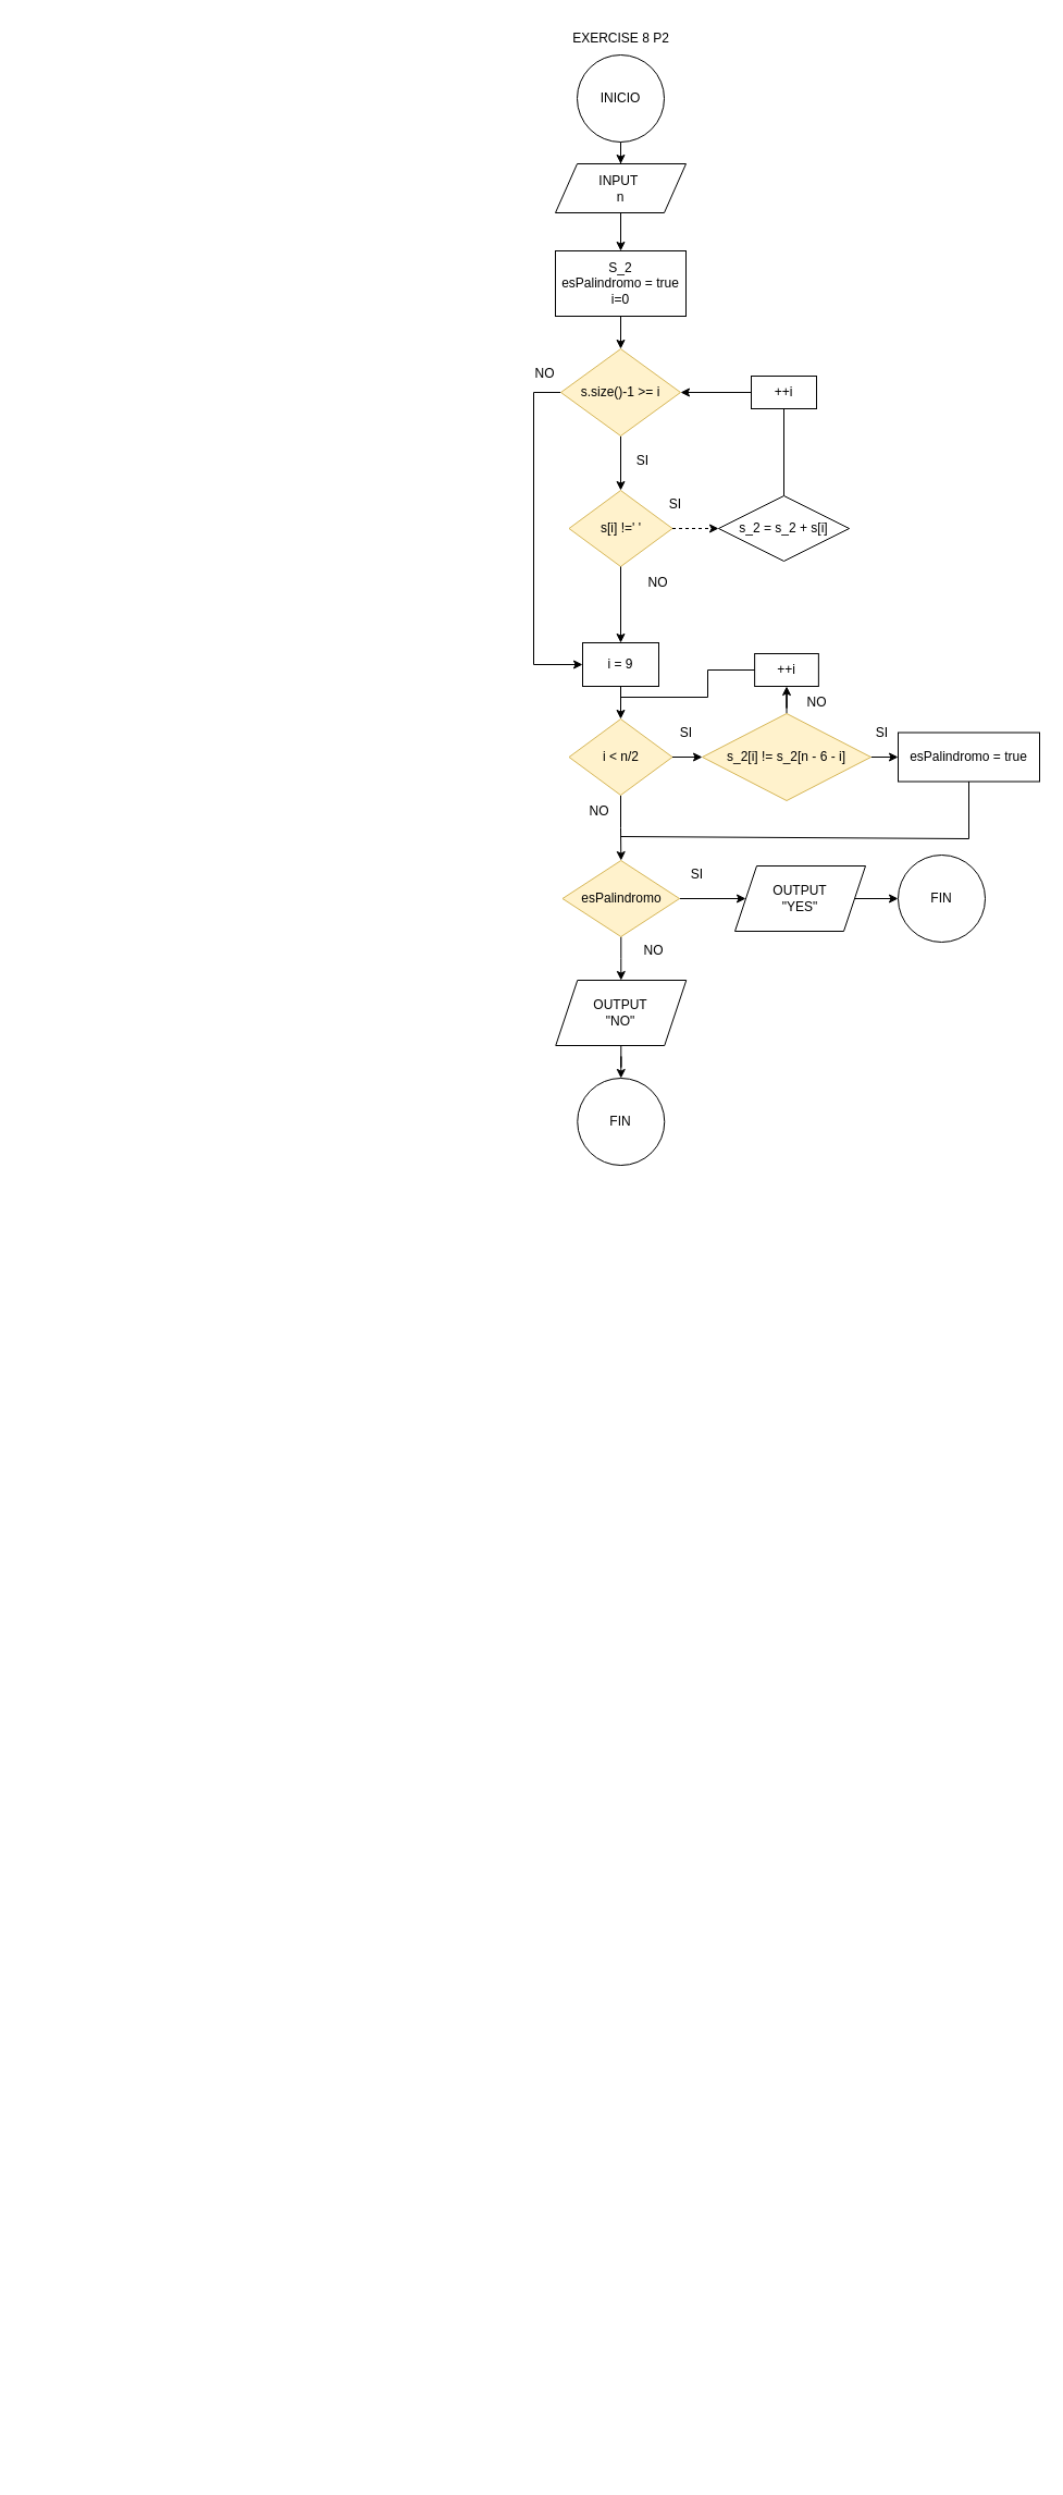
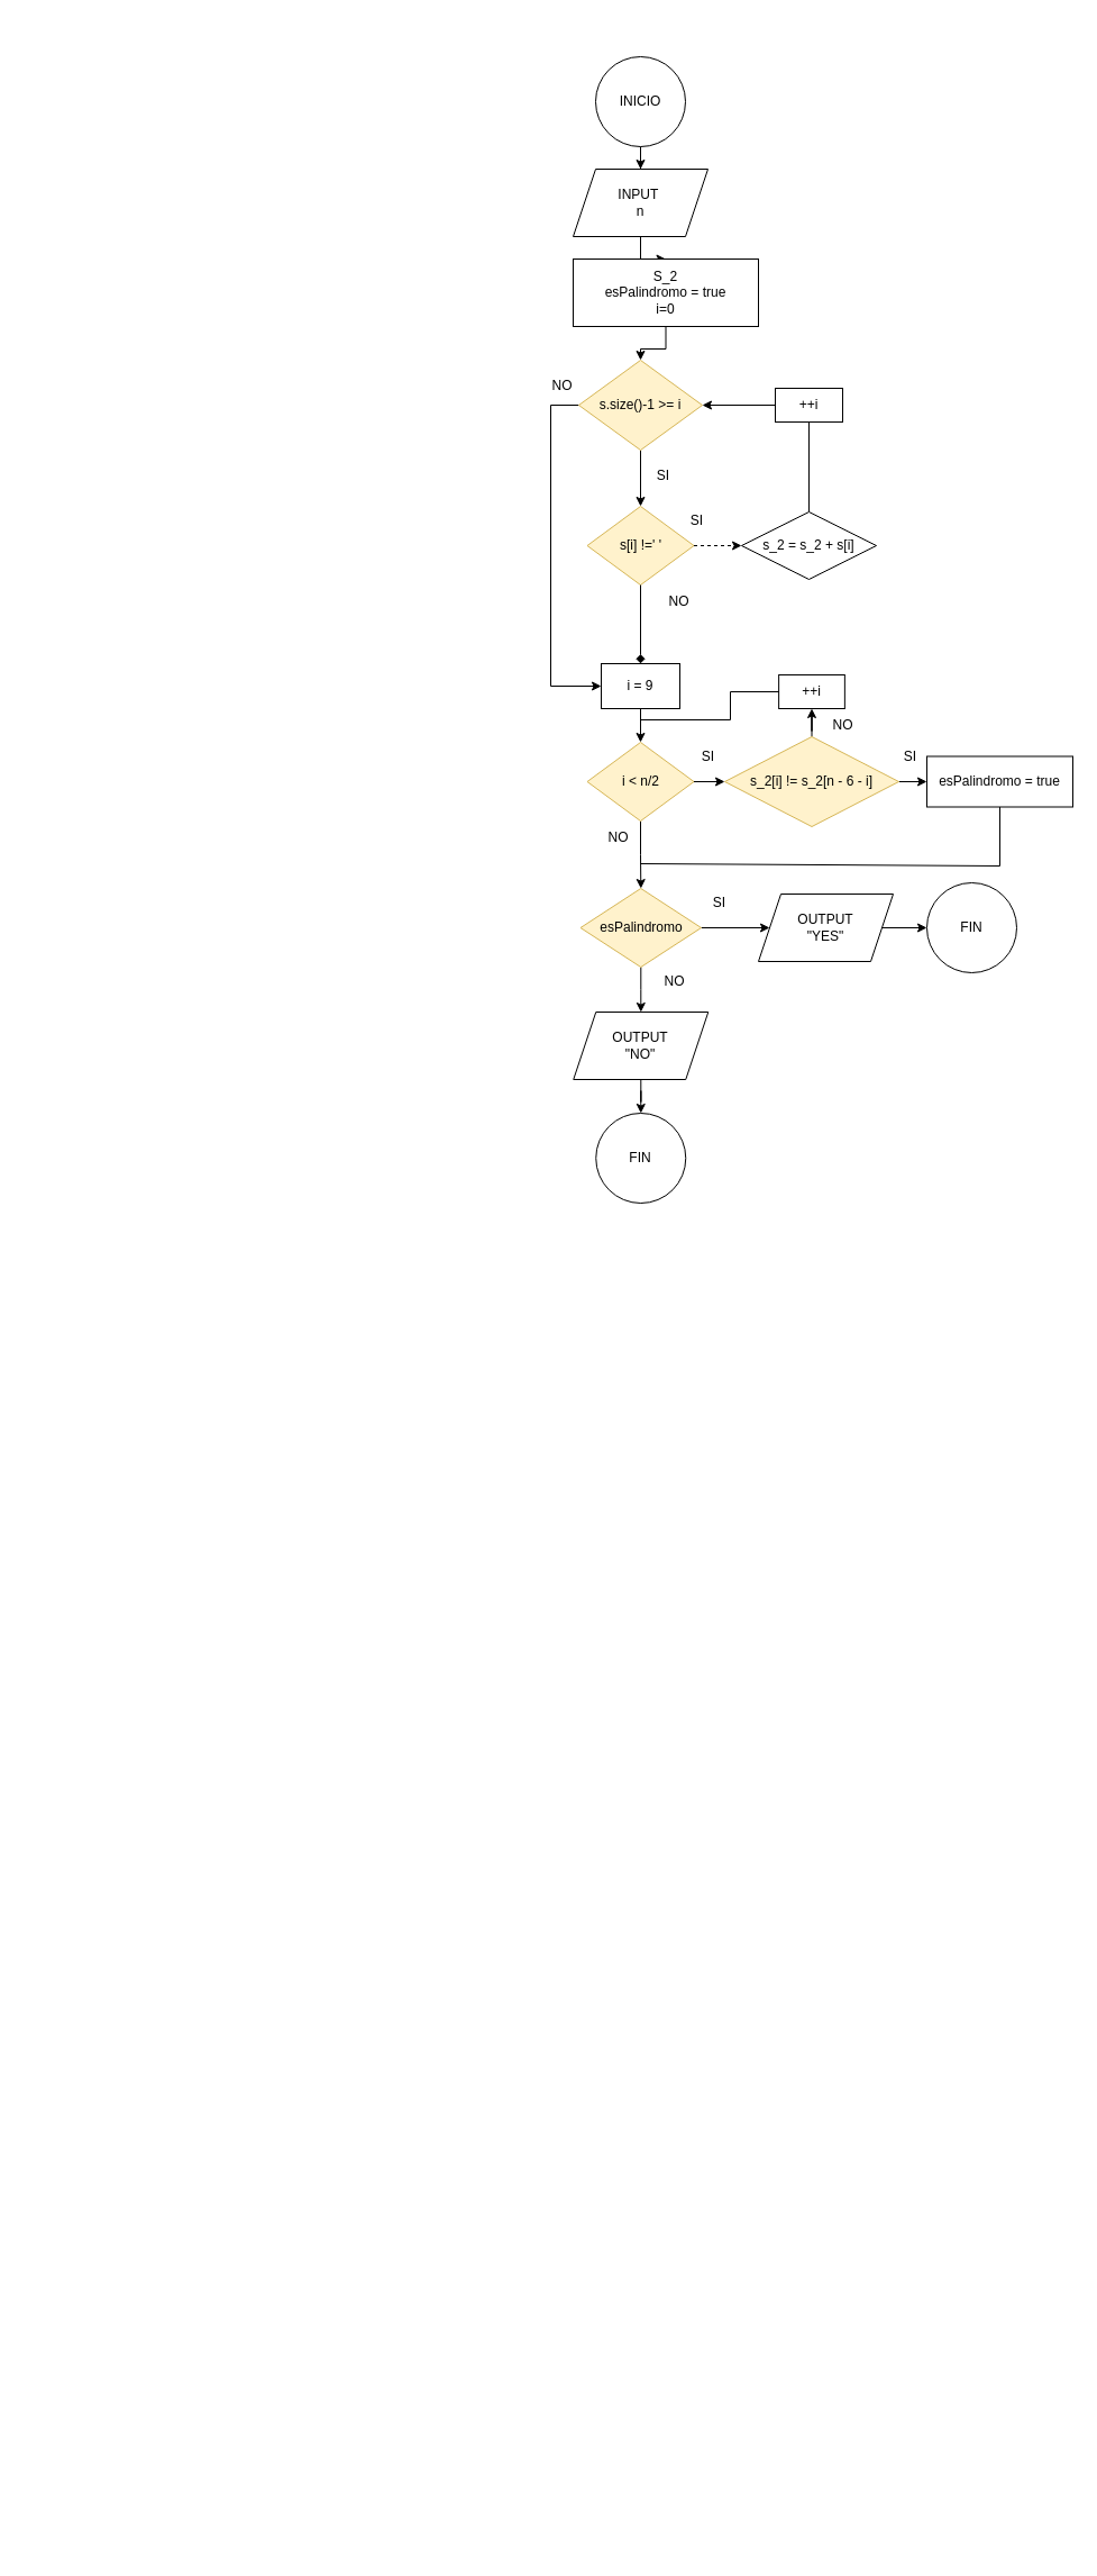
- <mxCell id="2" value="EXERCISE 8 P2" style="text;html=1;align=center;verticalAlign=middle;resizable=0;points=[];autosize=1;strokeColor=none;fillColor=none;" parent="1" vertex="1"><mxGeometry x="515" width="110" height="30" as="geometry" y="20" /></mxCell>
- <mxCell id="7" value="INPUT&amp;nbsp;&lt;div&gt;n&lt;/div&gt;" style="shape=parallelogram;perimeter=parallelogramPerimeter;whiteSpace=wrap;html=1;fixedSize=1;" vertex="1" parent="1"><mxGeometry x="510" y="150" width="120" height="45" as="geometry" /></mxCell>
+ <mxCell id="7" value="INPUT&amp;nbsp;&lt;div&gt;n&lt;/div&gt;" style="shape=parallelogram;perimeter=parallelogramPerimeter;whiteSpace=wrap;html=1;fixedSize=1;" vertex="1" parent="1"><mxGeometry x="510" y="150" width="120" height="60" as="geometry" /></mxCell>
- <mxCell id="9" value="S_2&lt;div&gt;esPalindromo = true&lt;/div&gt;&lt;div&gt;i=0&lt;/div&gt;" style="whiteSpace=wrap;html=1;" vertex="1" parent="1"><mxGeometry x="510" y="230" width="120" height="60" as="geometry" /></mxCell>
+ <mxCell id="9" value="S_2&lt;div&gt;esPalindromo = true&lt;/div&gt;&lt;div&gt;i=0&lt;/div&gt;" style="whiteSpace=wrap;html=1;" vertex="1" parent="1"><mxGeometry x="510" y="230" width="165" height="60" as="geometry" /></mxCell>
- <mxCell id="26" value="" style="edgeStyle=orthogonalEdgeStyle;rounded=0;orthogonalLoop=1;jettySize=auto;html=1;" edge="1" parent="1" source="15" target="27"><mxGeometry relative="1" as="geometry"><mxPoint x="570" y="520" as="sourcePoint" /><mxPoint x="570" y="660" as="targetPoint" /></mxGeometry></mxCell>
+ <mxCell id="26" value="" style="edgeStyle=orthogonalEdgeStyle;rounded=0;orthogonalLoop=1;jettySize=auto;html=1;endArrow=diamond;" edge="1" parent="1" source="15" target="27"><mxGeometry relative="1" as="geometry"><mxPoint x="570" y="520" as="sourcePoint" /><mxPoint x="570" y="660" as="targetPoint" /></mxGeometry></mxCell>
